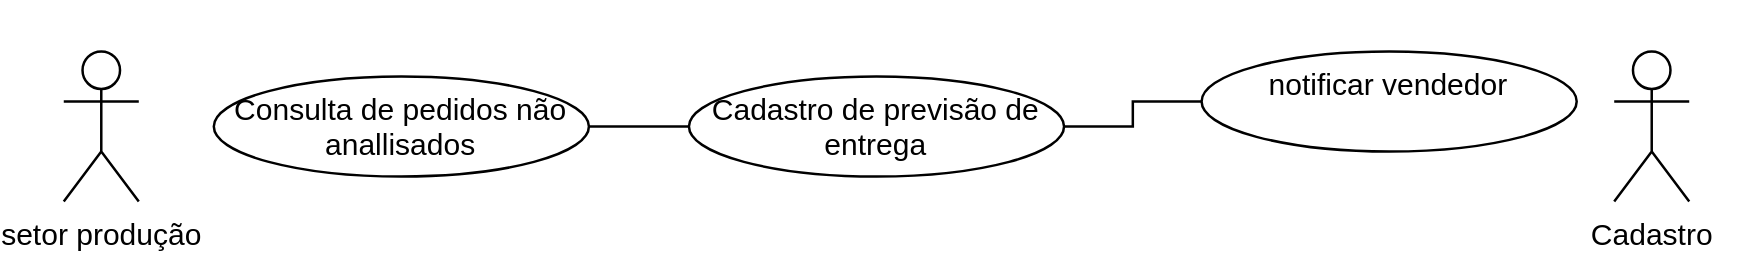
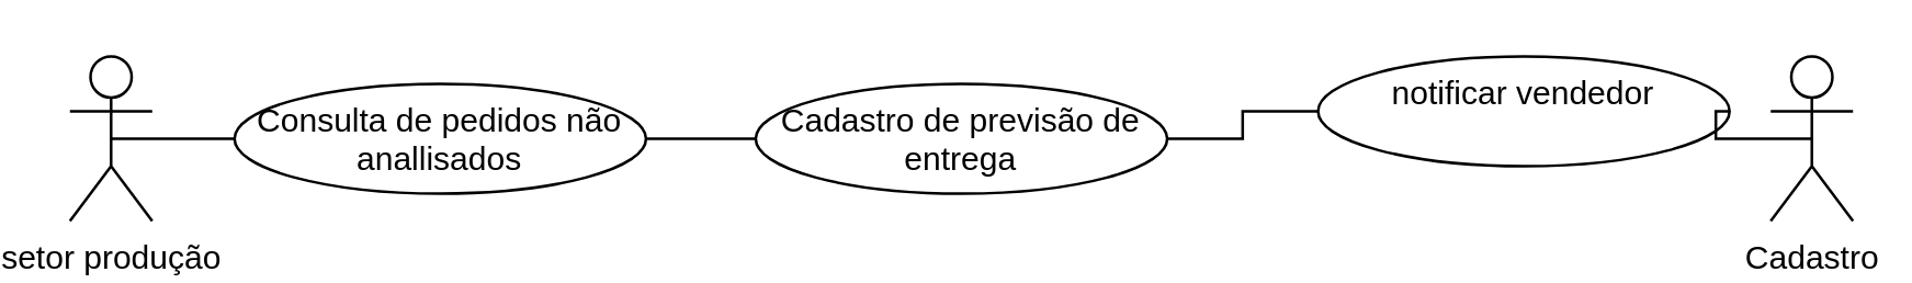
+ <mxCell id="2" value="" style="edgeStyle=orthogonalEdgeStyle;rounded=0;orthogonalLoop=1;jettySize=auto;html=1;endArrow=none;endFill=0;exitX=0.5;exitY=0.5;exitDx=0;exitDy=0;exitPerimeter=0;" edge="1" parent="1" source="3" target="5"><mxGeometry relative="1" as="geometry" /></mxCell>
+ <mxCell id="9" style="edgeStyle=orthogonalEdgeStyle;rounded=0;orthogonalLoop=1;jettySize=auto;html=1;endArrow=none;endFill=0;exitX=0.5;exitY=0.5;exitDx=0;exitDy=0;exitPerimeter=0;" edge="1" parent="1" source="10" target="8"><mxGeometry relative="1" as="geometry"><mxPoint x="850" y="50" as="sourcePoint" /></mxGeometry></mxCell>
